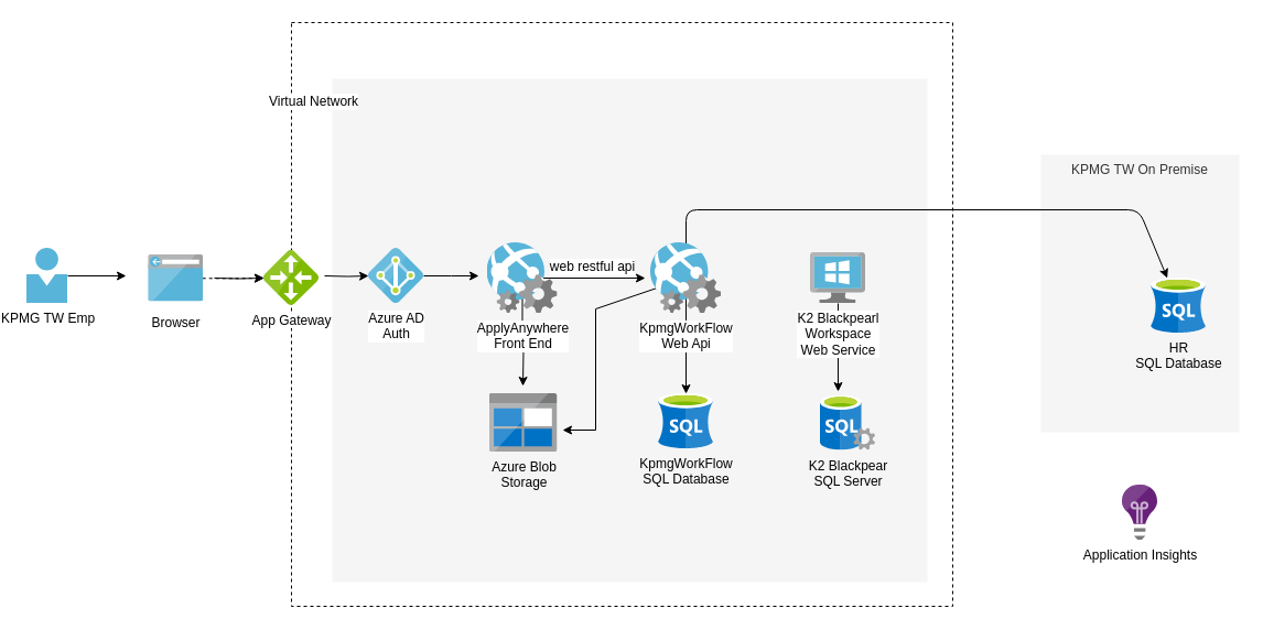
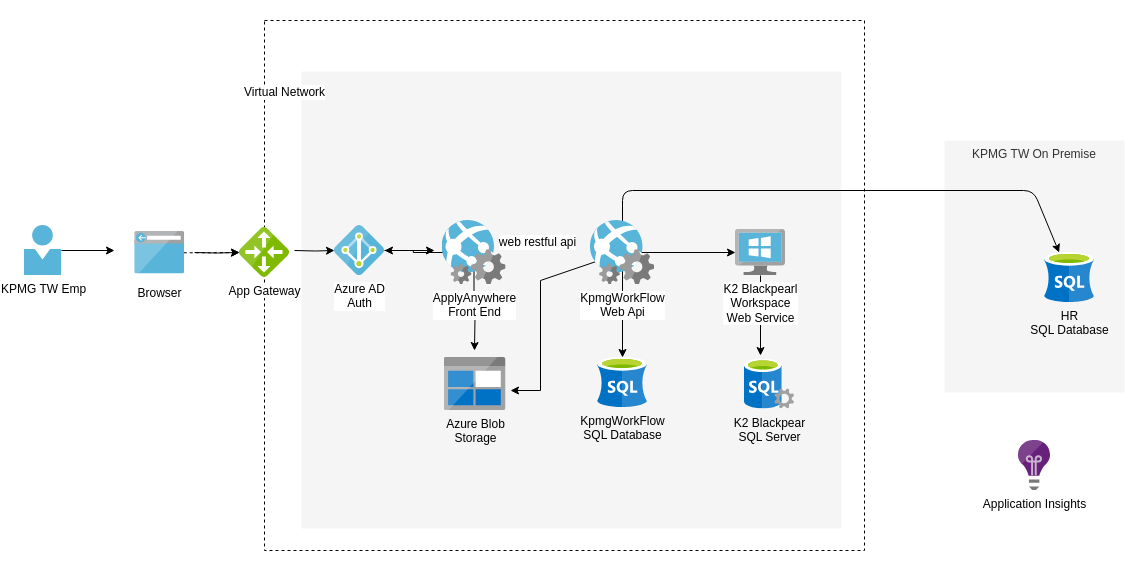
- <mxCell id="4" value="" style="edgeStyle=orthogonalEdgeStyle;rounded=0;orthogonalLoop=1;jettySize=auto;html=1;entryX=-0.078;entryY=0.5;entryDx=0;entryDy=0;entryPerimeter=0;" edge="1" parent="1" source="6" target="29"><mxGeometry relative="1" as="geometry"><mxPoint x="469.5" y="396" as="targetPoint" /></mxGeometry></mxCell>
+ <mxCell id="4" value="" style="edgeStyle=orthogonalEdgeStyle;rounded=0;orthogonalLoop=1;jettySize=auto;html=1;" edge="1" parent="1" source="6" target="20"><mxGeometry relative="1" as="geometry"><mxPoint x="469.5" y="396" as="targetPoint" /></mxGeometry></mxCell>
+ <mxCell id="14" value="" style="edgeStyle=orthogonalEdgeStyle;rounded=0;orthogonalLoop=1;jettySize=auto;html=1;" edge="1" parent="1" source="29" target="13"><mxGeometry relative="1" as="geometry"><mxPoint x="618" y="396" as="targetPoint" /></mxGeometry></mxCell>
